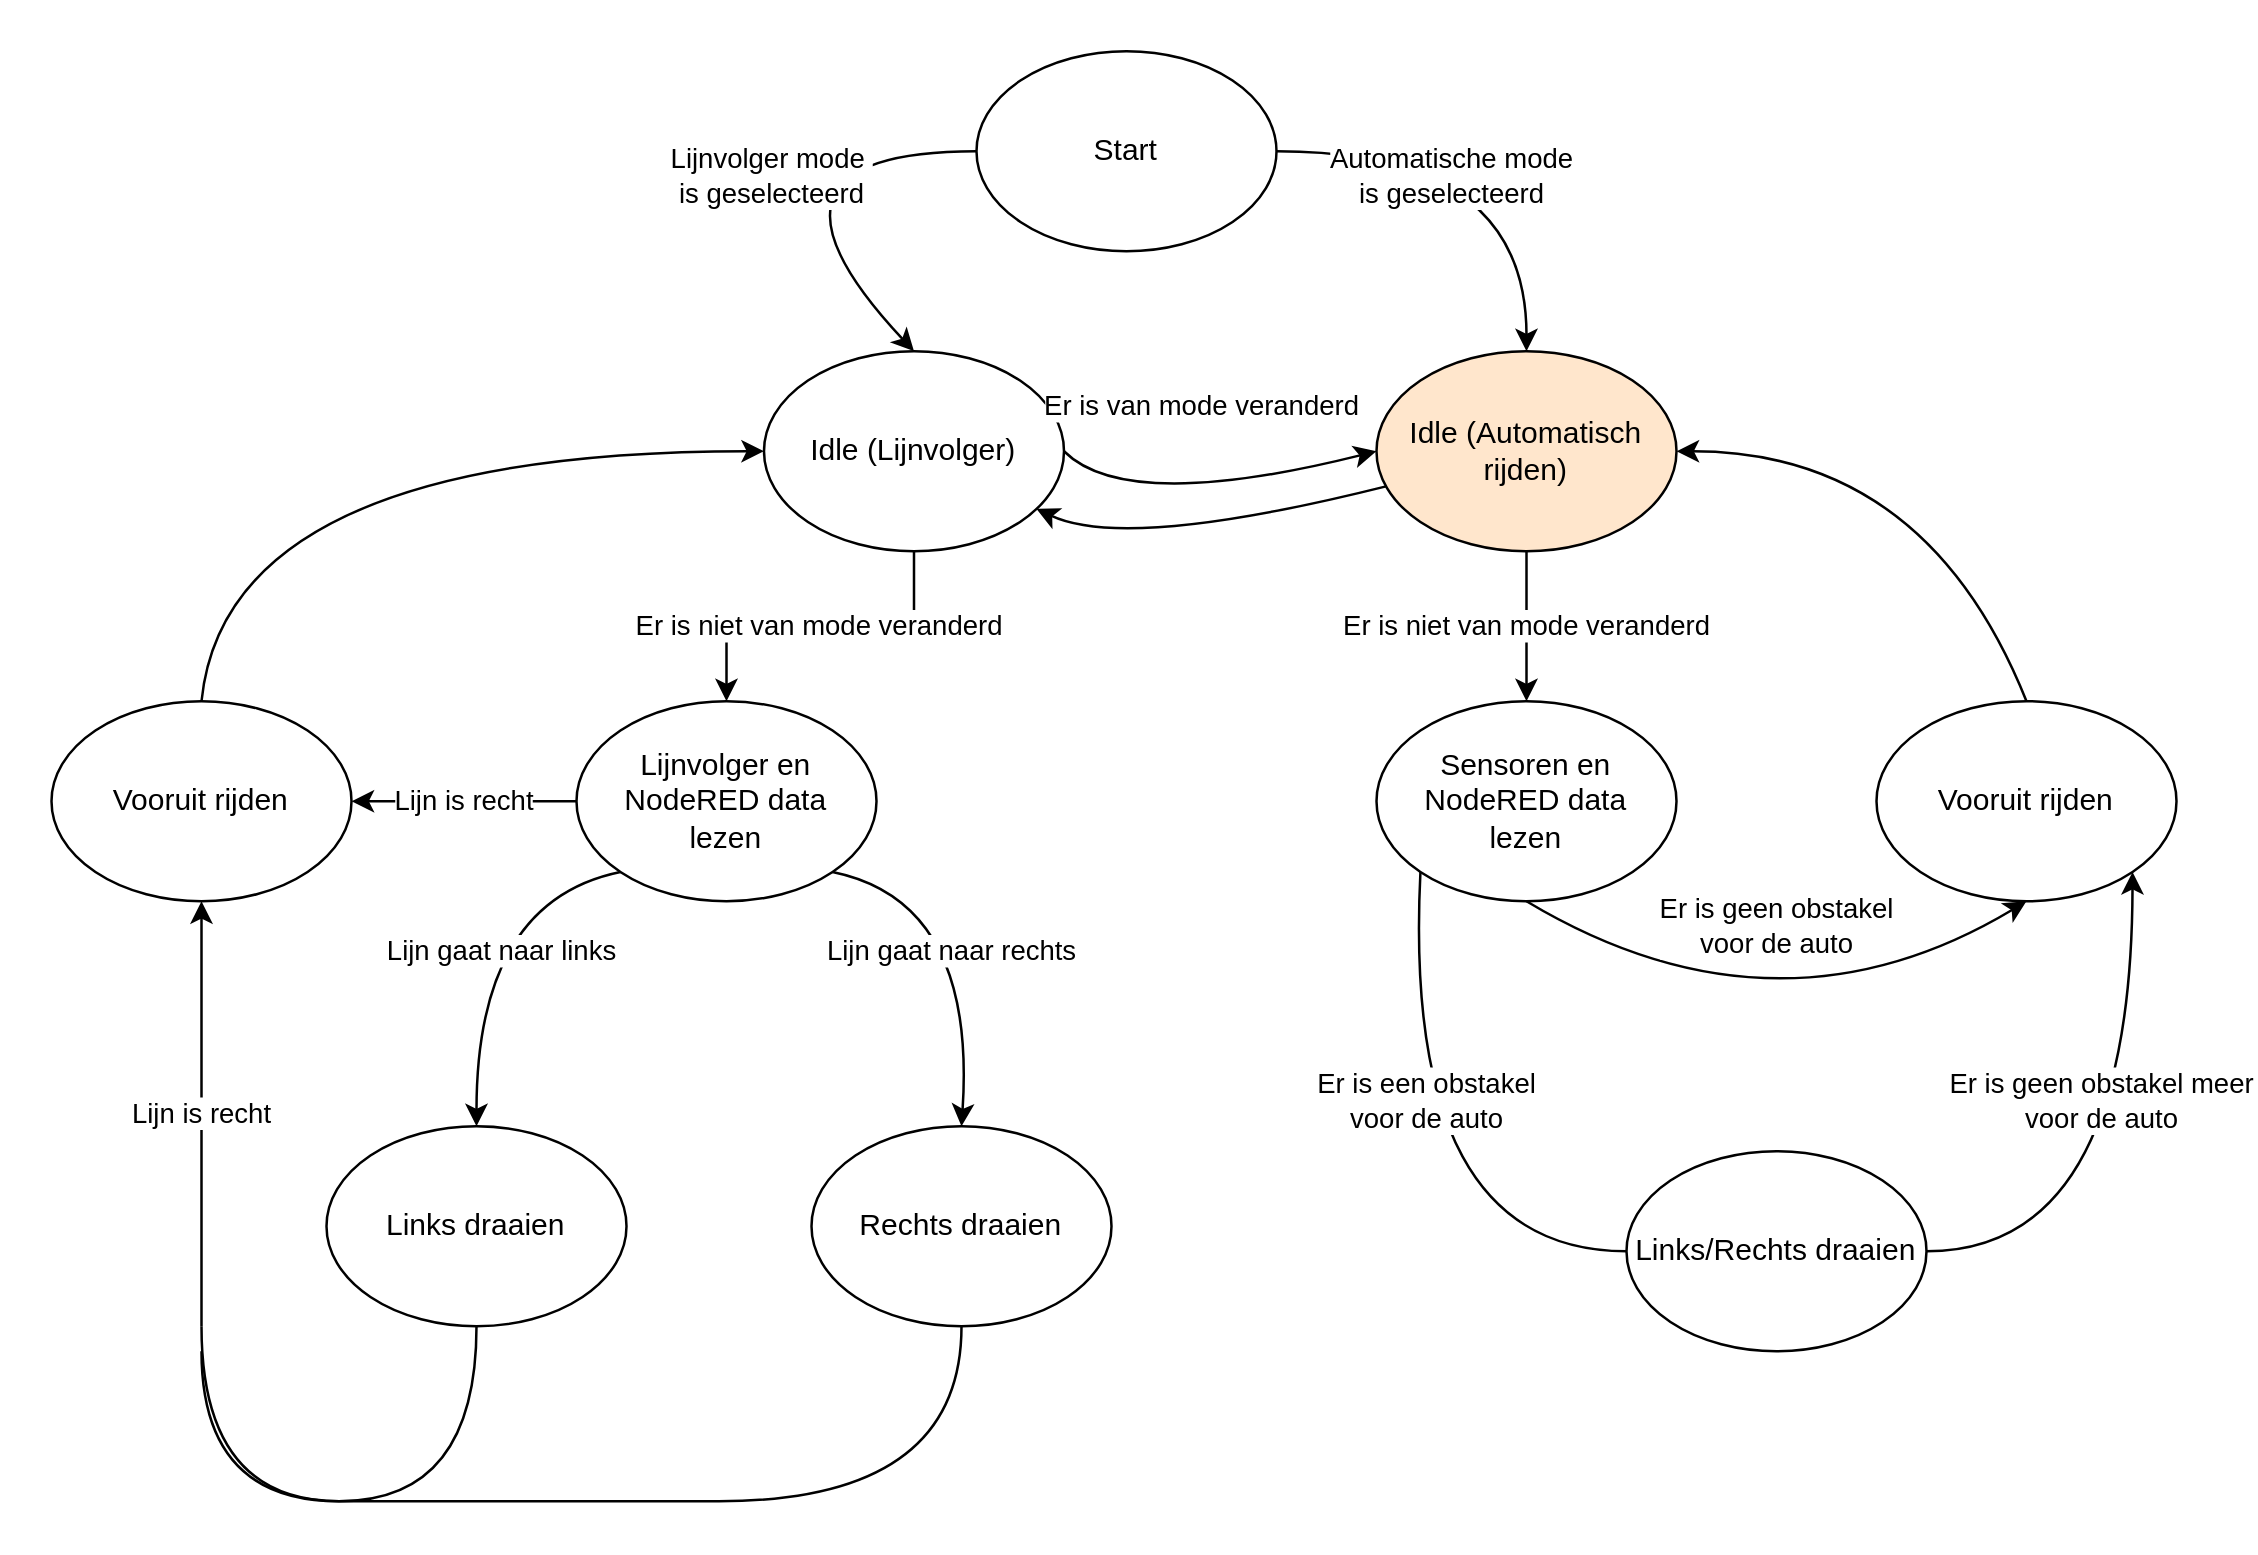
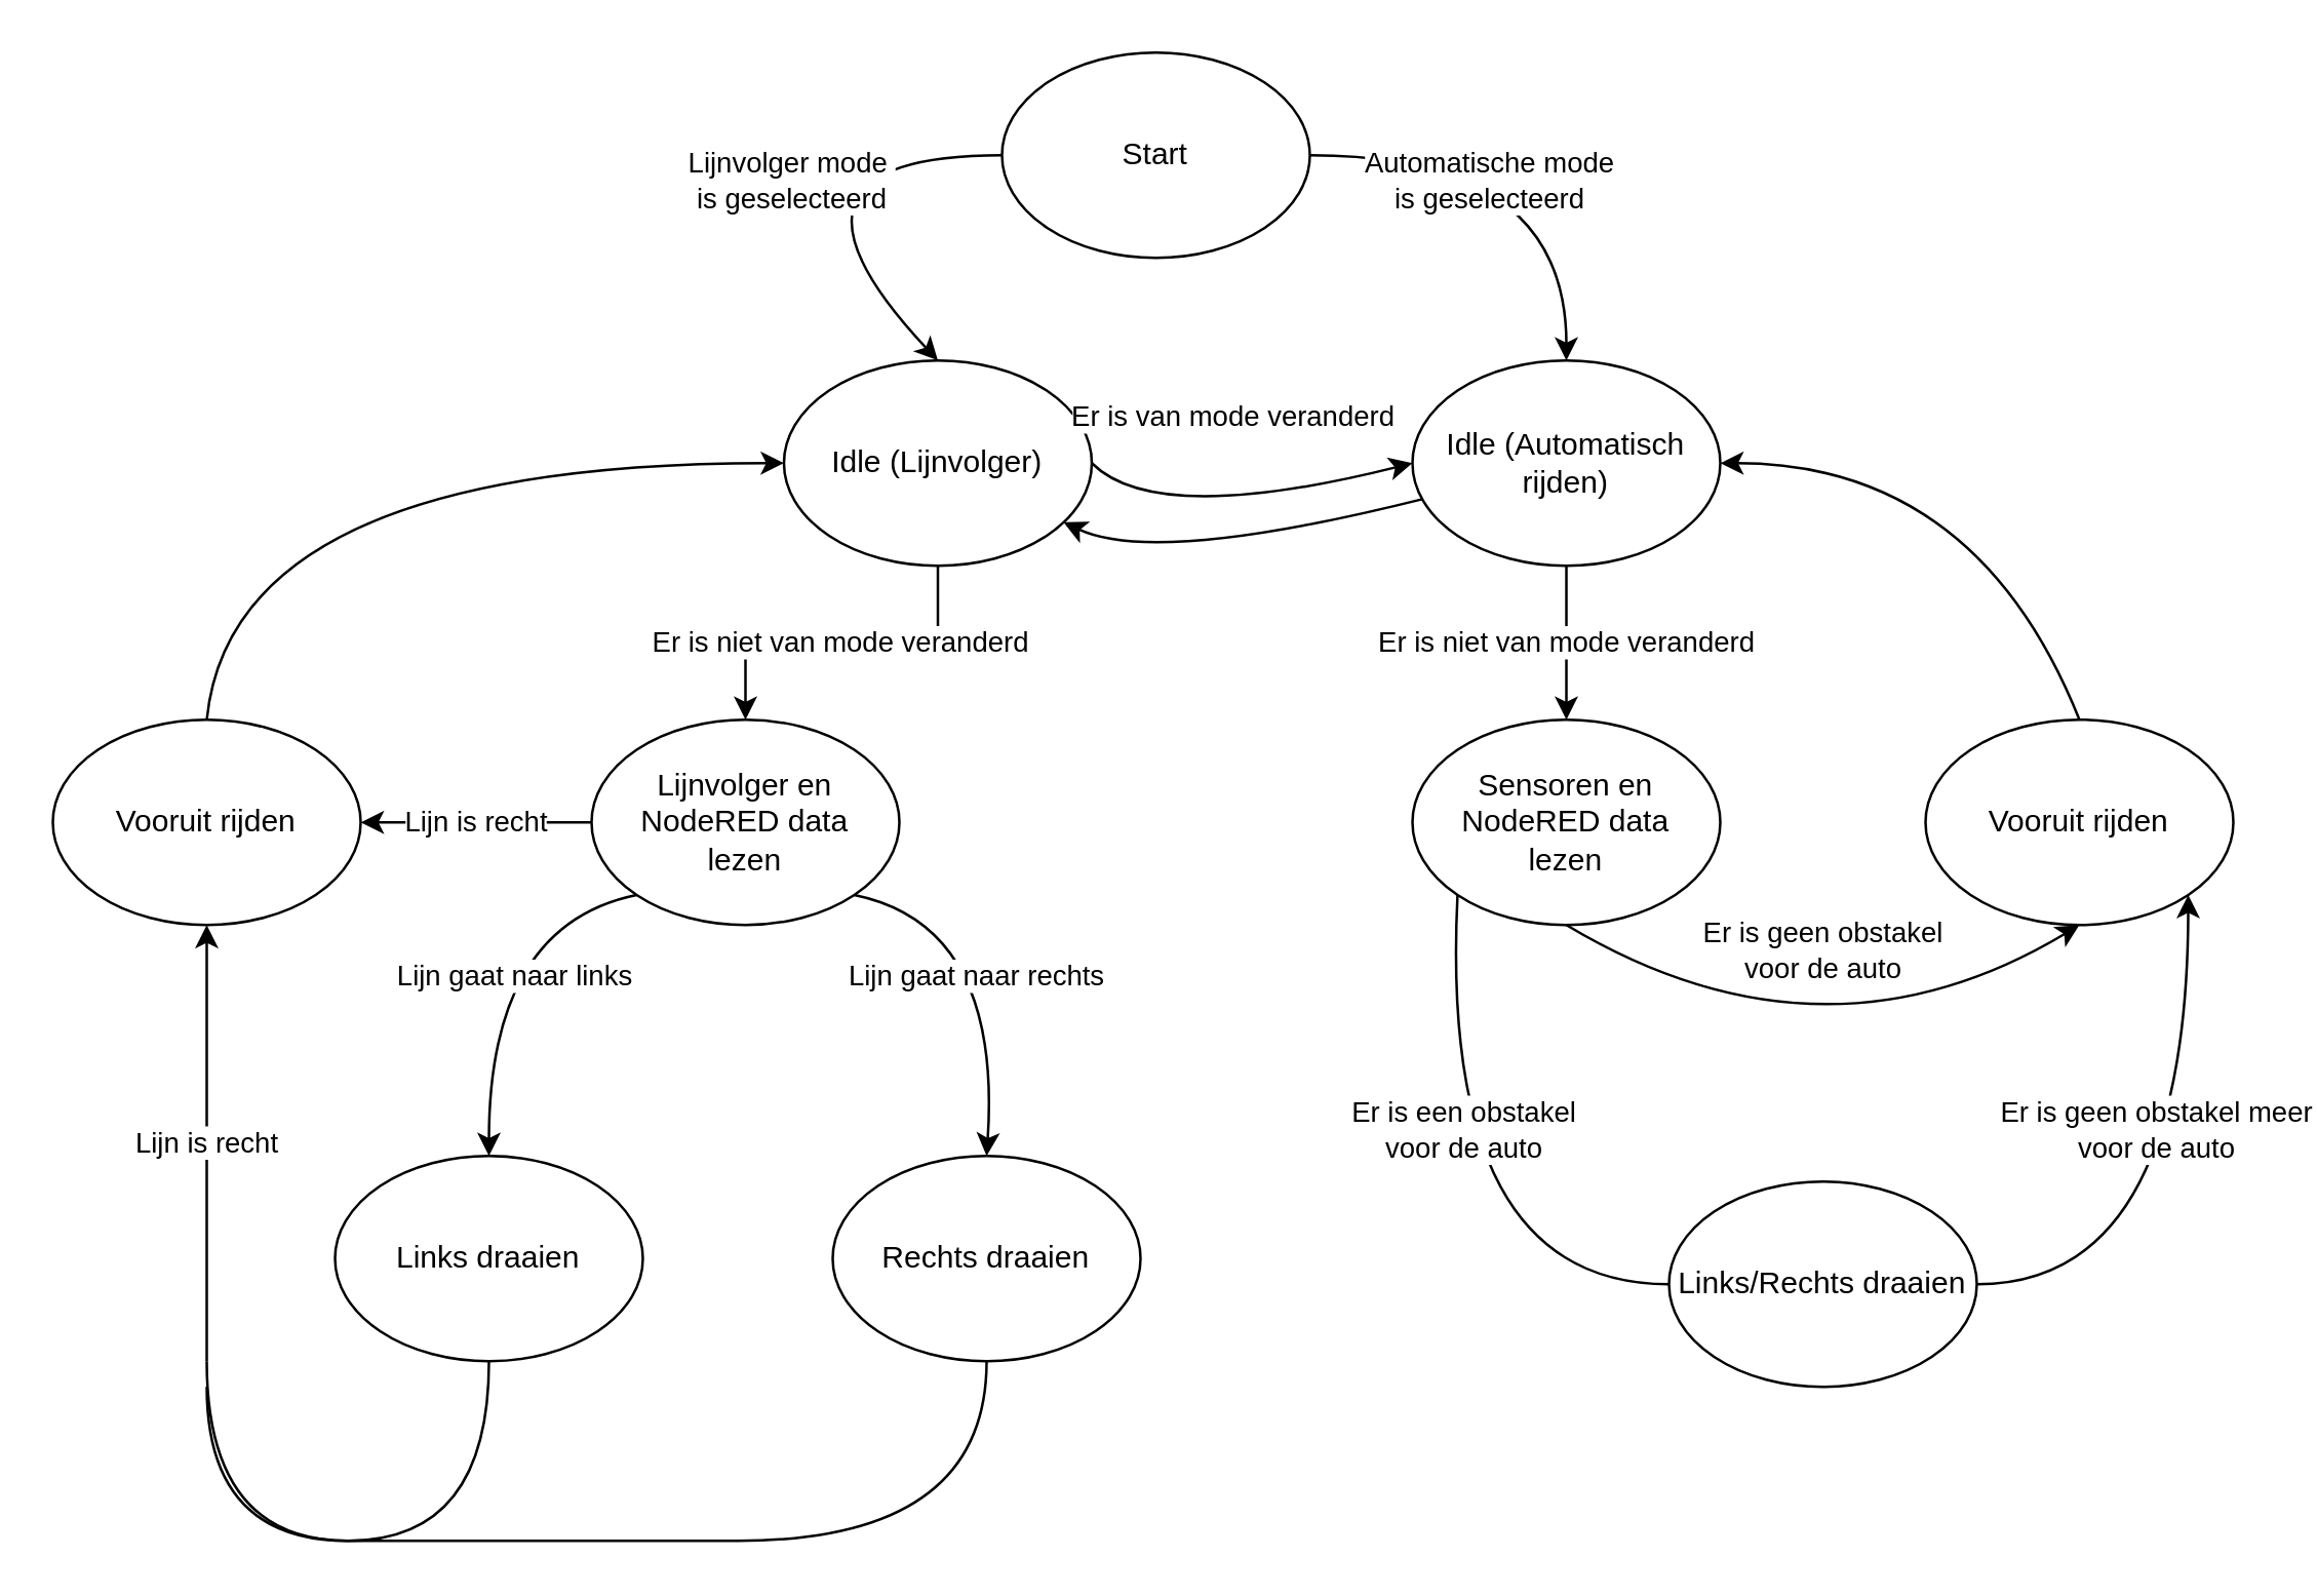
- <mxCell id="6" value="Idle (Automatisch rijden)" style="ellipse;whiteSpace=wrap;html=1;fillColor=#ffe6cc;" parent="1" vertex="1"><mxGeometry x="550" y="140" width="120" height="80" as="geometry" /></mxCell>
+ <mxCell id="6" value="Idle (Automatisch rijden)" style="ellipse;whiteSpace=wrap;html=1;" parent="1" vertex="1"><mxGeometry x="550" y="140" width="120" height="80" as="geometry" /></mxCell>
